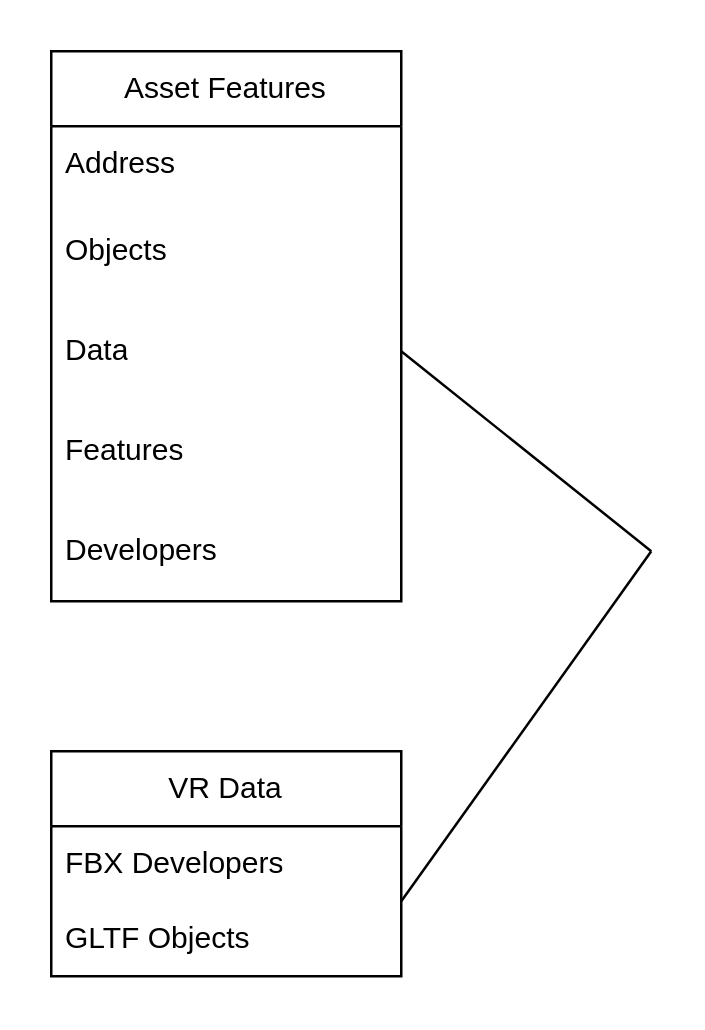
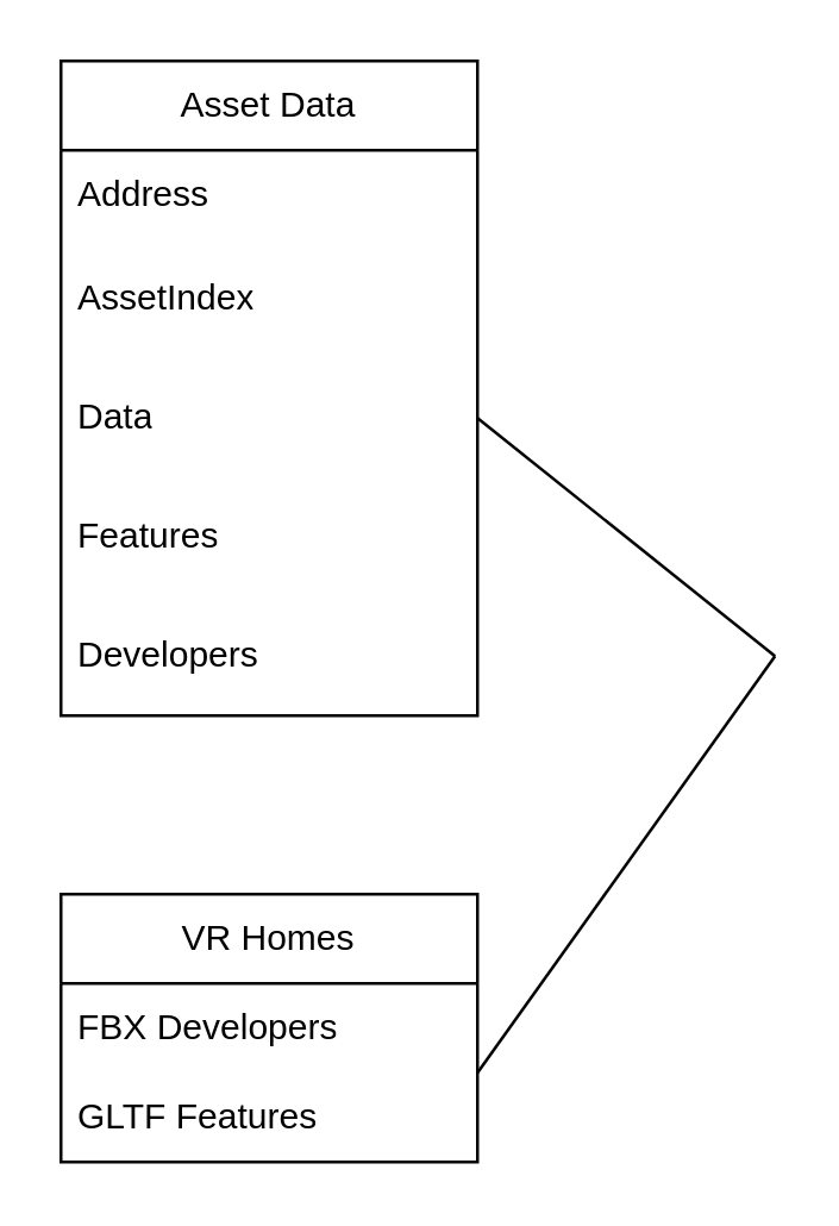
- <mxCell id="5" value="Asset Features" style="swimlane;fontStyle=0;childLayout=stackLayout;horizontal=1;startSize=30;horizontalStack=0;resizeParent=1;resizeParentMax=0;resizeLast=0;collapsible=1;marginBottom=0;whiteSpace=wrap;html=1;" vertex="1" parent="1"><mxGeometry x="20" y="20" width="140" height="220" as="geometry" /></mxCell>
+ <mxCell id="5" value="Asset Data" style="swimlane;fontStyle=0;childLayout=stackLayout;horizontal=1;startSize=30;horizontalStack=0;resizeParent=1;resizeParentMax=0;resizeLast=0;collapsible=1;marginBottom=0;whiteSpace=wrap;html=1;" vertex="1" parent="1"><mxGeometry x="20" y="20" width="140" height="220" as="geometry" /></mxCell>
- <mxCell id="7" value="Objects" style="text;strokeColor=none;fillColor=none;align=left;verticalAlign=middle;spacingLeft=4;spacingRight=4;overflow=hidden;points=[[0,0.5],[1,0.5]];portConstraint=eastwest;rotatable=0;whiteSpace=wrap;html=1;" vertex="1" parent="5"><mxGeometry y="60" width="140" height="40" as="geometry" /></mxCell>
+ <mxCell id="7" value="AssetIndex" style="text;strokeColor=none;fillColor=none;align=left;verticalAlign=middle;spacingLeft=4;spacingRight=4;overflow=hidden;points=[[0,0.5],[1,0.5]];portConstraint=eastwest;rotatable=0;whiteSpace=wrap;html=1;" vertex="1" parent="5"><mxGeometry y="60" width="140" height="40" as="geometry" /></mxCell>
- <mxCell id="2" value="VR Data" style="swimlane;fontStyle=0;childLayout=stackLayout;horizontal=1;startSize=30;horizontalStack=0;resizeParent=1;resizeParentMax=0;resizeLast=0;collapsible=1;marginBottom=0;whiteSpace=wrap;html=1;" vertex="1" parent="1"><mxGeometry x="20" y="300" width="140" height="90" as="geometry" /></mxCell>
+ <mxCell id="2" value="VR Homes" style="swimlane;fontStyle=0;childLayout=stackLayout;horizontal=1;startSize=30;horizontalStack=0;resizeParent=1;resizeParentMax=0;resizeLast=0;collapsible=1;marginBottom=0;whiteSpace=wrap;html=1;" vertex="1" parent="1"><mxGeometry x="20" y="300" width="140" height="90" as="geometry" /></mxCell>
- <mxCell id="4" value="GLTF Objects" style="text;strokeColor=none;fillColor=none;align=left;verticalAlign=middle;spacingLeft=4;spacingRight=4;overflow=hidden;points=[[0,0.5],[1,0.5]];portConstraint=eastwest;rotatable=0;whiteSpace=wrap;html=1;" vertex="1" parent="2"><mxGeometry y="60" width="140" height="30" as="geometry" /></mxCell>
+ <mxCell id="4" value="GLTF Features" style="text;strokeColor=none;fillColor=none;align=left;verticalAlign=middle;spacingLeft=4;spacingRight=4;overflow=hidden;points=[[0,0.5],[1,0.5]];portConstraint=eastwest;rotatable=0;whiteSpace=wrap;html=1;" vertex="1" parent="2"><mxGeometry y="60" width="140" height="30" as="geometry" /></mxCell>
